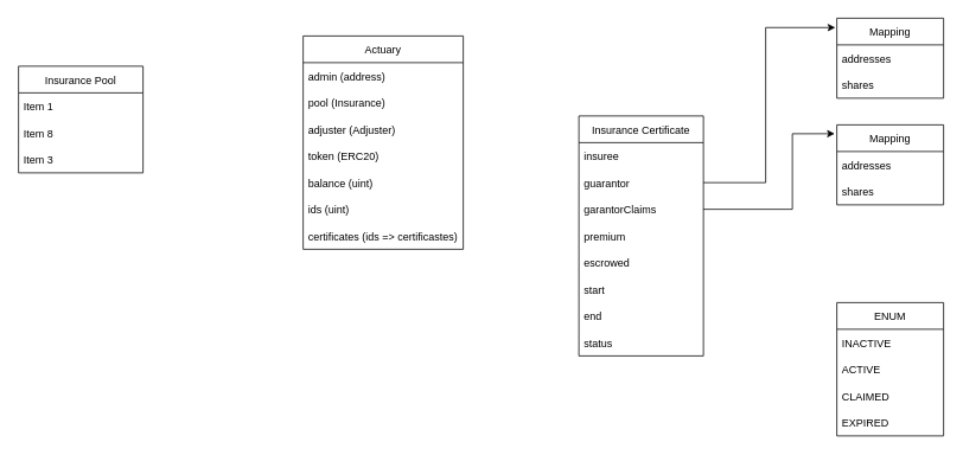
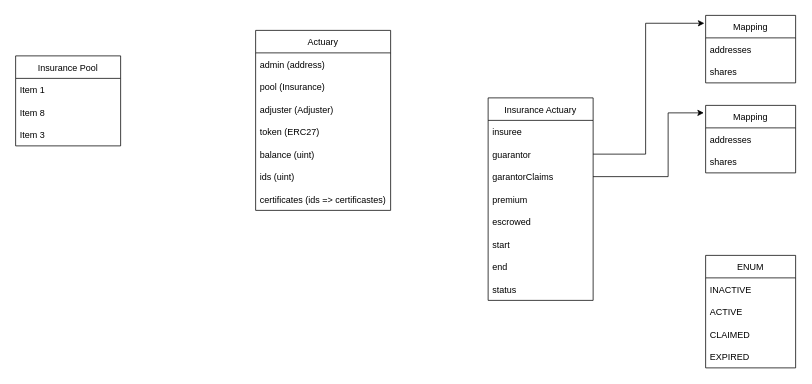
- <mxCell id="2" value="Insurance Certificate" style="swimlane;fontStyle=0;childLayout=stackLayout;horizontal=1;startSize=30;horizontalStack=0;resizeParent=1;resizeParentMax=0;resizeLast=0;collapsible=1;marginBottom=0;" parent="1" vertex="1"><mxGeometry x="650" y="130" width="140" height="270" as="geometry"><mxRectangle x="350" y="310" width="130" height="30" as="alternateBounds" /></mxGeometry></mxCell>
+ <mxCell id="2" value="Insurance Actuary" style="swimlane;fontStyle=0;childLayout=stackLayout;horizontal=1;startSize=30;horizontalStack=0;resizeParent=1;resizeParentMax=0;resizeLast=0;collapsible=1;marginBottom=0;" parent="1" vertex="1"><mxGeometry x="650" y="130" width="140" height="270" as="geometry"><mxRectangle x="350" y="310" width="130" height="30" as="alternateBounds" /></mxGeometry></mxCell>
- <mxCell id="28" value="token (ERC20)" style="text;strokeColor=none;fillColor=none;align=left;verticalAlign=middle;spacingLeft=4;spacingRight=4;overflow=hidden;points=[[0,0.5],[1,0.5]];portConstraint=eastwest;rotatable=0;" parent="24" vertex="1"><mxGeometry y="120" width="180" height="30" as="geometry" /></mxCell>
+ <mxCell id="28" value="token (ERC27)" style="text;strokeColor=none;fillColor=none;align=left;verticalAlign=middle;spacingLeft=4;spacingRight=4;overflow=hidden;points=[[0,0.5],[1,0.5]];portConstraint=eastwest;rotatable=0;" parent="24" vertex="1"><mxGeometry y="120" width="180" height="30" as="geometry" /></mxCell>
